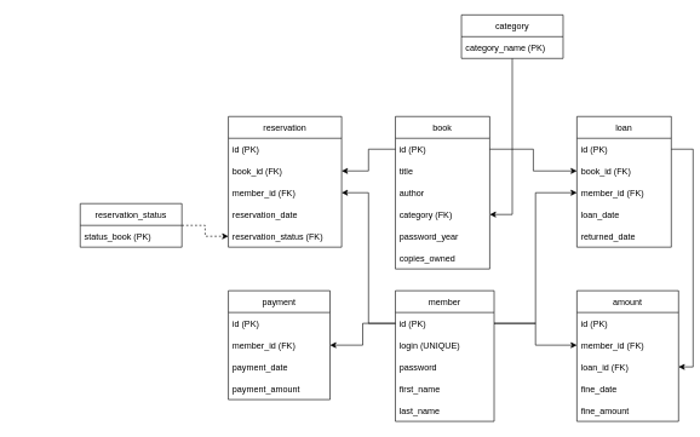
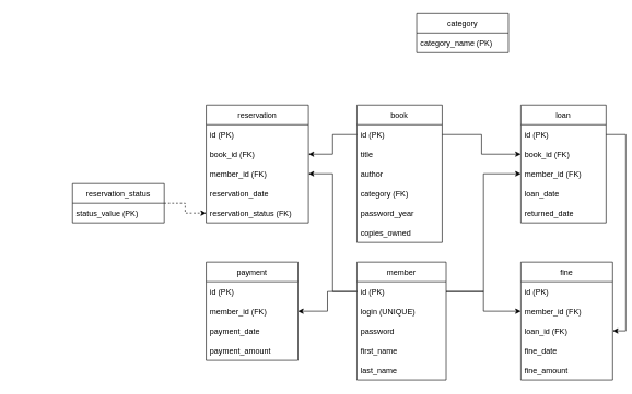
- <mxCell id="51" style="edgeStyle=orthogonalEdgeStyle;rounded=0;orthogonalLoop=1;jettySize=auto;html=1;entryX=1;entryY=0.5;entryDx=0;entryDy=0;" edge="1" parent="1" source="52" target="9"><mxGeometry relative="1" as="geometry" /></mxCell>
- <mxCell id="50" value="status_book (PK)" style="text;strokeColor=none;fillColor=none;align=left;verticalAlign=middle;spacingLeft=4;spacingRight=4;overflow=hidden;points=[[0,0.5],[1,0.5]];portConstraint=eastwest;rotatable=0;" vertex="1" parent="49"><mxGeometry y="30" width="140" height="30" as="geometry" /></mxCell>
+ <mxCell id="50" value="status_value (PK)" style="text;strokeColor=none;fillColor=none;align=left;verticalAlign=middle;spacingLeft=4;spacingRight=4;overflow=hidden;points=[[0,0.5],[1,0.5]];portConstraint=eastwest;rotatable=0;" vertex="1" parent="49"><mxGeometry y="30" width="140" height="30" as="geometry" /></mxCell>
- <mxCell id="32" value="amount" style="swimlane;fontStyle=0;childLayout=stackLayout;horizontal=1;startSize=30;horizontalStack=0;resizeParent=1;resizeParentMax=0;resizeLast=0;collapsible=1;marginBottom=0;" vertex="1" parent="1"><mxGeometry x="794" y="400" width="140" height="180" as="geometry" /></mxCell>
+ <mxCell id="32" value="fine" style="swimlane;fontStyle=0;childLayout=stackLayout;horizontal=1;startSize=30;horizontalStack=0;resizeParent=1;resizeParentMax=0;resizeLast=0;collapsible=1;marginBottom=0;" vertex="1" parent="1"><mxGeometry x="794" y="400" width="140" height="180" as="geometry" /></mxCell>
